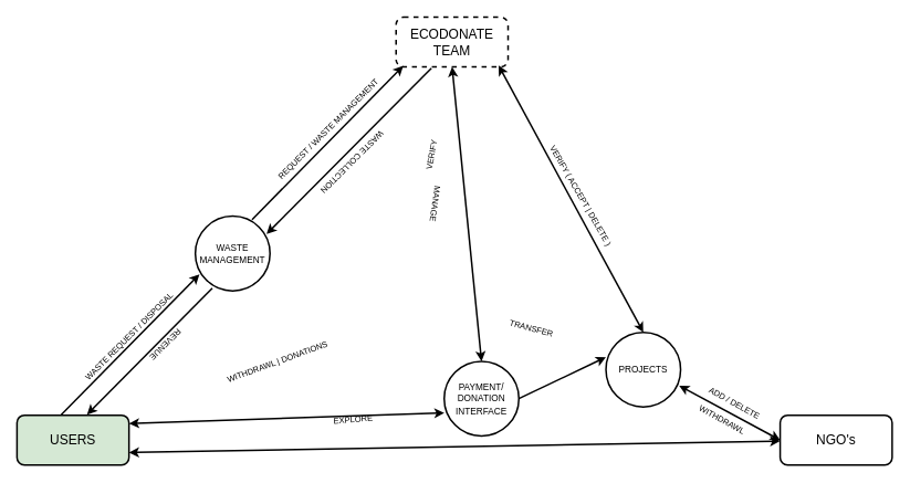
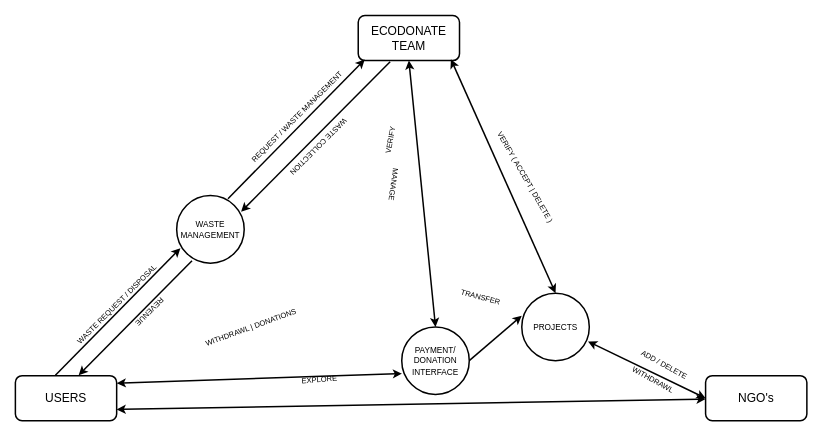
- <mxCell id="2" value="&lt;font style=&quot;font-size: 16px;&quot;&gt;ECODONATE TEAM&lt;/font&gt;" style="rounded=1;whiteSpace=wrap;html=1;strokeWidth=2;dashed=1;" vertex="1" parent="1"><mxGeometry x="477" y="20" width="135" height="60" as="geometry" /></mxCell>
+ <mxCell id="2" value="&lt;font style=&quot;font-size: 16px;&quot;&gt;ECODONATE TEAM&lt;/font&gt;" style="rounded=1;whiteSpace=wrap;html=1;strokeWidth=2;" vertex="1" parent="1"><mxGeometry x="477" y="20" width="135" height="60" as="geometry" /></mxCell>
- <mxCell id="19" value="&lt;span style=&quot;font-size: 11px;&quot;&gt;PROJECTS&lt;/span&gt;" style="ellipse;whiteSpace=wrap;html=1;aspect=fixed;align=center;strokeWidth=2;" vertex="1" parent="1"><mxGeometry x="730" y="400" width="90" height="90" as="geometry" /></mxCell>
+ <mxCell id="19" value="&lt;span style=&quot;font-size: 11px;&quot;&gt;PROJECTS&lt;/span&gt;" style="ellipse;whiteSpace=wrap;html=1;aspect=fixed;align=center;strokeWidth=2;" vertex="1" parent="1"><mxGeometry x="695" y="390" width="90" height="90" as="geometry" /></mxCell>
- <mxCell id="4" value="&lt;font style=&quot;font-size: 16px;&quot;&gt;USERS&lt;/font&gt;" style="rounded=1;whiteSpace=wrap;html=1;strokeWidth=2;fillColor=#d5e8d4;" vertex="1" parent="1"><mxGeometry x="20" y="500" width="135" height="60" as="geometry" /></mxCell>
+ <mxCell id="4" value="&lt;font style=&quot;font-size: 16px;&quot;&gt;USERS&lt;/font&gt;" style="rounded=1;whiteSpace=wrap;html=1;strokeWidth=2;" vertex="1" parent="1"><mxGeometry x="20" y="500" width="135" height="60" as="geometry" /></mxCell>
